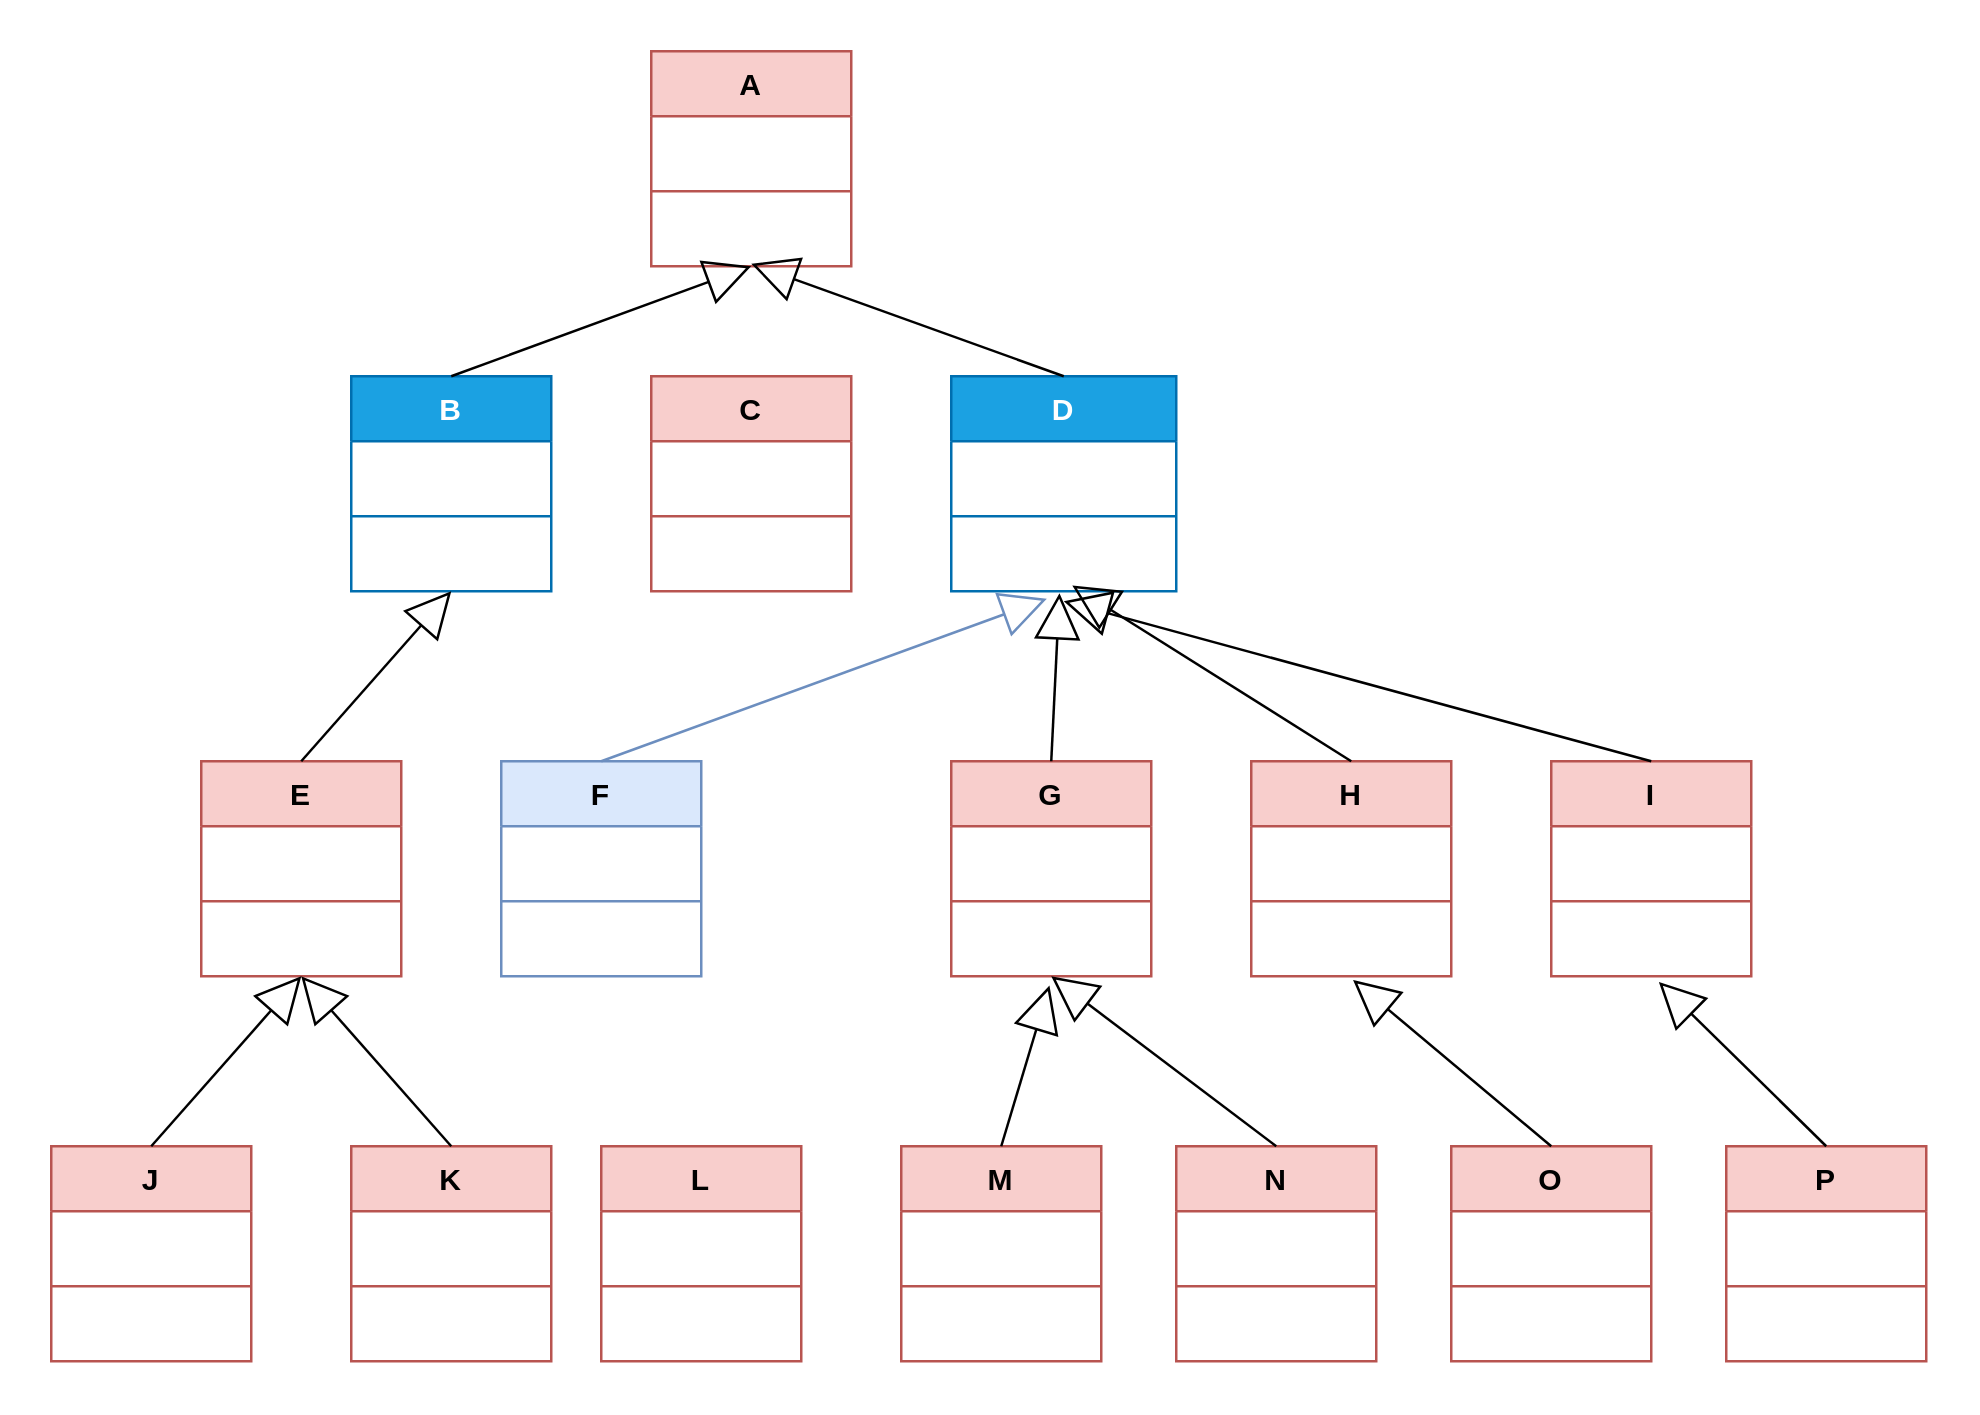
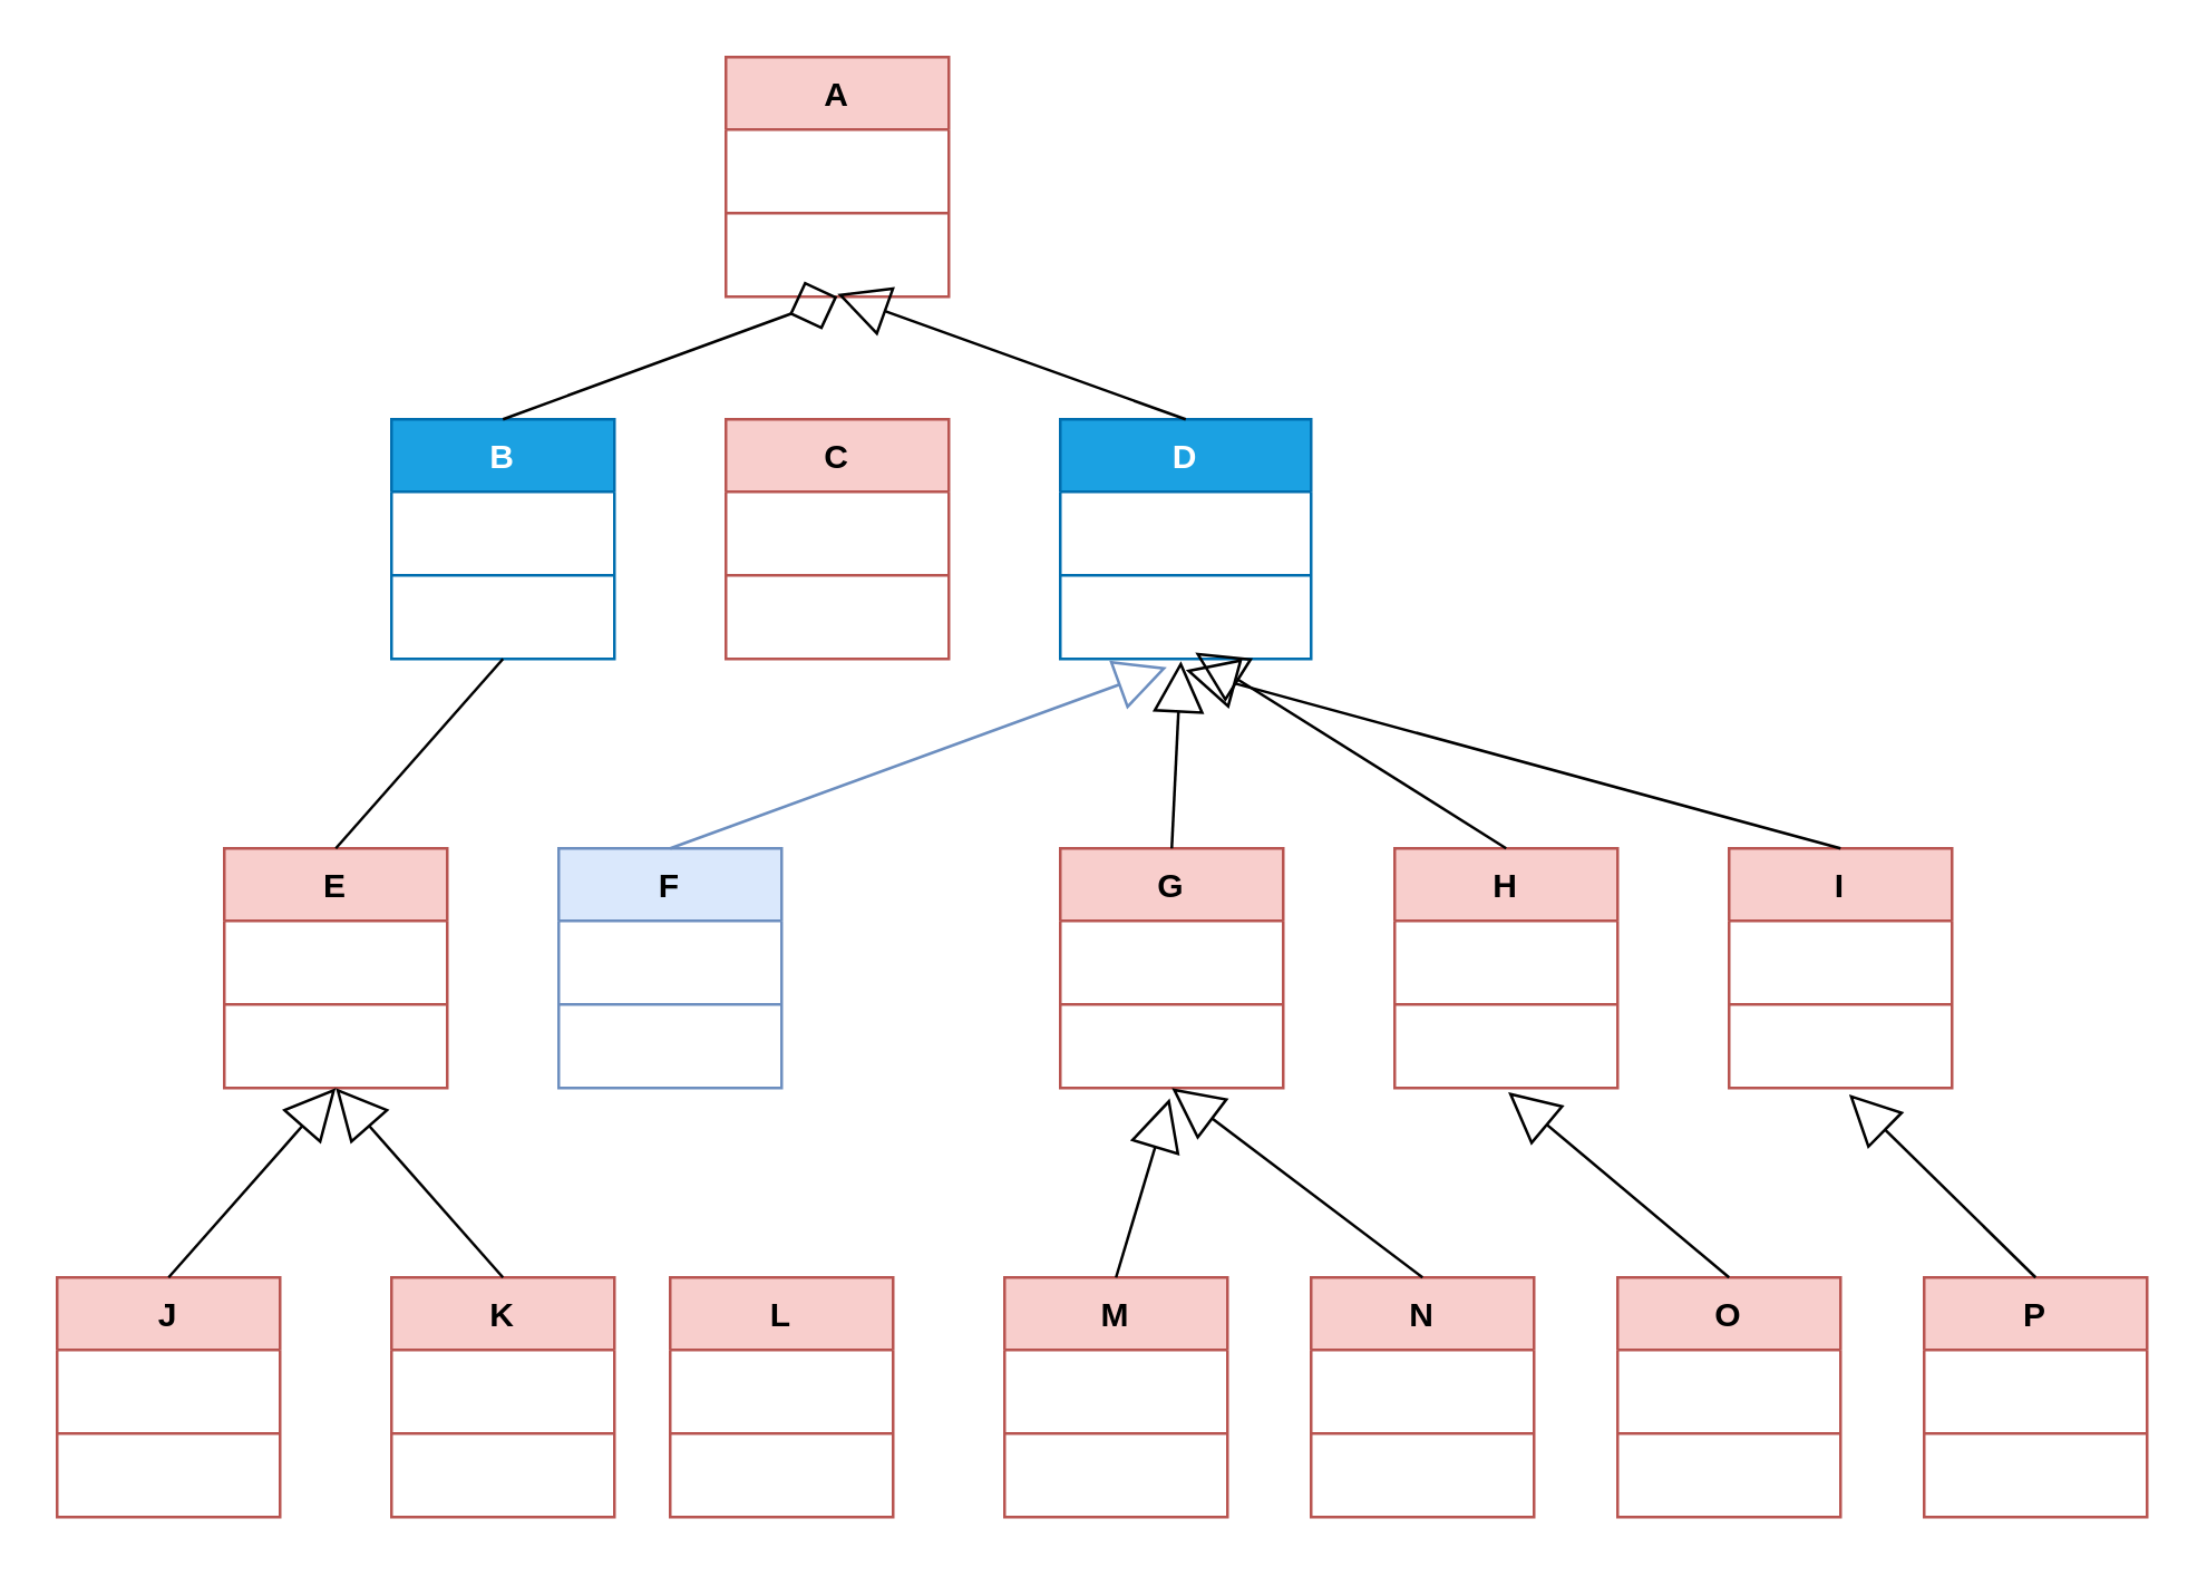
- <mxCell id="18" value="" style="endArrow=block;endSize=16;endFill=0;html=1;rounded=0;exitX=0.5;exitY=0;exitDx=0;exitDy=0;entryX=0.5;entryY=1;entryDx=0;entryDy=0;" parent="1" source="6" target="2" edge="1"><mxGeometry width="160" relative="1" as="geometry"><mxPoint x="190" y="130" as="sourcePoint" /><mxPoint x="350" y="130" as="targetPoint" /></mxGeometry></mxCell>
+ <mxCell id="18" value="" style="endArrow=diamond;endSize=16;endFill=0;html=1;rounded=0;exitX=0.5;exitY=0;exitDx=0;exitDy=0;entryX=0.5;entryY=1;entryDx=0;entryDy=0;" parent="1" source="6" target="2" edge="1"><mxGeometry width="160" relative="1" as="geometry"><mxPoint x="190" y="130" as="sourcePoint" /><mxPoint x="350" y="130" as="targetPoint" /></mxGeometry></mxCell>
- <mxCell id="28" value="" style="endArrow=block;endSize=16;endFill=0;html=1;rounded=0;exitX=0.5;exitY=0;exitDx=0;exitDy=0;entryX=0.5;entryY=1;entryDx=0;entryDy=0;" parent="1" source="20" target="6" edge="1"><mxGeometry width="160" relative="1" as="geometry"><mxPoint x="130" y="284" as="sourcePoint" /><mxPoint x="240" y="260" as="targetPoint" /></mxGeometry></mxCell>
+ <mxCell id="28" value="" style="endArrow=none;endSize=16;endFill=0;html=1;rounded=0;exitX=0.5;exitY=0;exitDx=0;exitDy=0;entryX=0.5;entryY=1;entryDx=0;entryDy=0;" parent="1" source="20" target="6" edge="1"><mxGeometry width="160" relative="1" as="geometry"><mxPoint x="130" y="284" as="sourcePoint" /><mxPoint x="240" y="260" as="targetPoint" /></mxGeometry></mxCell>
